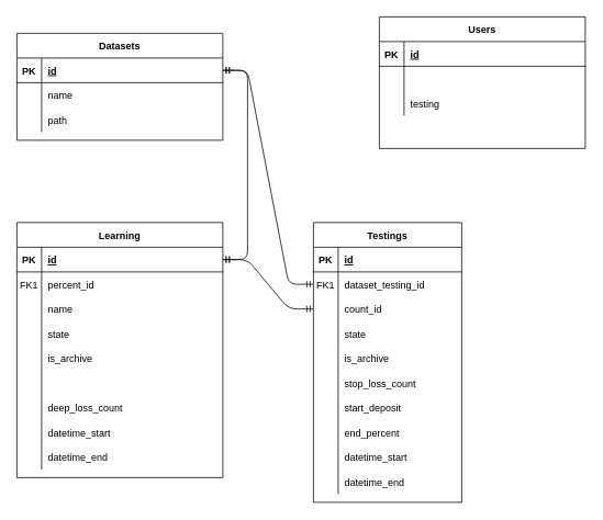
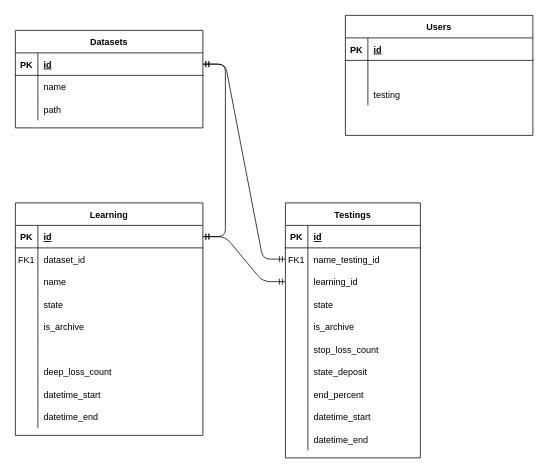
- <mxCell id="18" value="percent_id" style="shape=partialRectangle;overflow=hidden;connectable=0;fillColor=none;top=0;left=0;bottom=0;right=0;align=left;spacingLeft=6;" parent="16" vertex="1"><mxGeometry x="30" width="220" height="30" as="geometry" /></mxCell>
+ <mxCell id="18" value="dataset_id" style="shape=partialRectangle;overflow=hidden;connectable=0;fillColor=none;top=0;left=0;bottom=0;right=0;align=left;spacingLeft=6;" parent="16" vertex="1"><mxGeometry x="30" width="220" height="30" as="geometry" /></mxCell>
- <mxCell id="56" value="dataset_testing_id" style="shape=partialRectangle;connectable=0;fillColor=none;top=0;left=0;bottom=0;right=0;align=left;spacingLeft=6;overflow=hidden;" parent="54" vertex="1"><mxGeometry x="30" width="150" height="30" as="geometry" /></mxCell>
+ <mxCell id="56" value="name_testing_id" style="shape=partialRectangle;connectable=0;fillColor=none;top=0;left=0;bottom=0;right=0;align=left;spacingLeft=6;overflow=hidden;" parent="54" vertex="1"><mxGeometry x="30" width="150" height="30" as="geometry" /></mxCell>
- <mxCell id="58" value="count_id" style="shape=partialRectangle;connectable=0;fillColor=none;top=0;left=0;bottom=0;right=0;align=left;spacingLeft=6;overflow=hidden;" parent="57" vertex="1"><mxGeometry x="30" width="150" height="30" as="geometry" /></mxCell>
+ <mxCell id="58" value="learning_id" style="shape=partialRectangle;connectable=0;fillColor=none;top=0;left=0;bottom=0;right=0;align=left;spacingLeft=6;overflow=hidden;" parent="57" vertex="1"><mxGeometry x="30" width="150" height="30" as="geometry" /></mxCell>
- <mxCell id="70" value="start_deposit" style="shape=partialRectangle;connectable=0;fillColor=none;top=0;left=0;bottom=0;right=0;align=left;spacingLeft=6;overflow=hidden;" parent="68" vertex="1"><mxGeometry x="30" width="150" height="30" as="geometry" /></mxCell>
+ <mxCell id="70" value="state_deposit" style="shape=partialRectangle;connectable=0;fillColor=none;top=0;left=0;bottom=0;right=0;align=left;spacingLeft=6;overflow=hidden;" parent="68" vertex="1"><mxGeometry x="30" width="150" height="30" as="geometry" /></mxCell>
